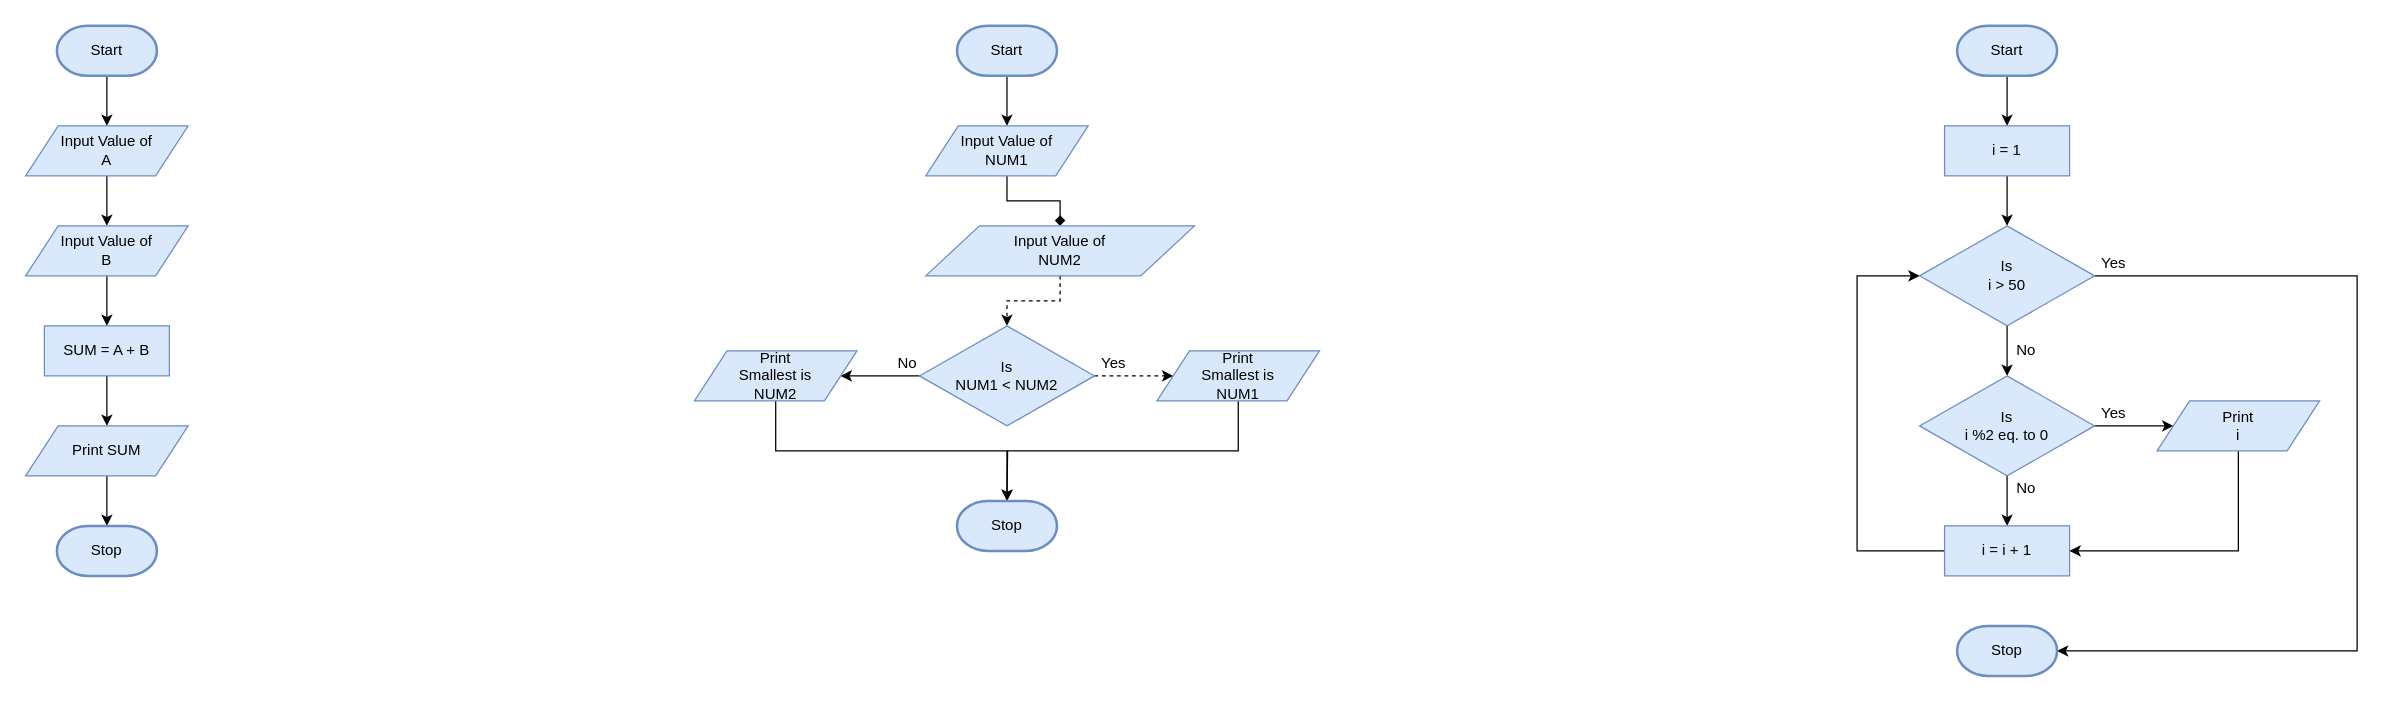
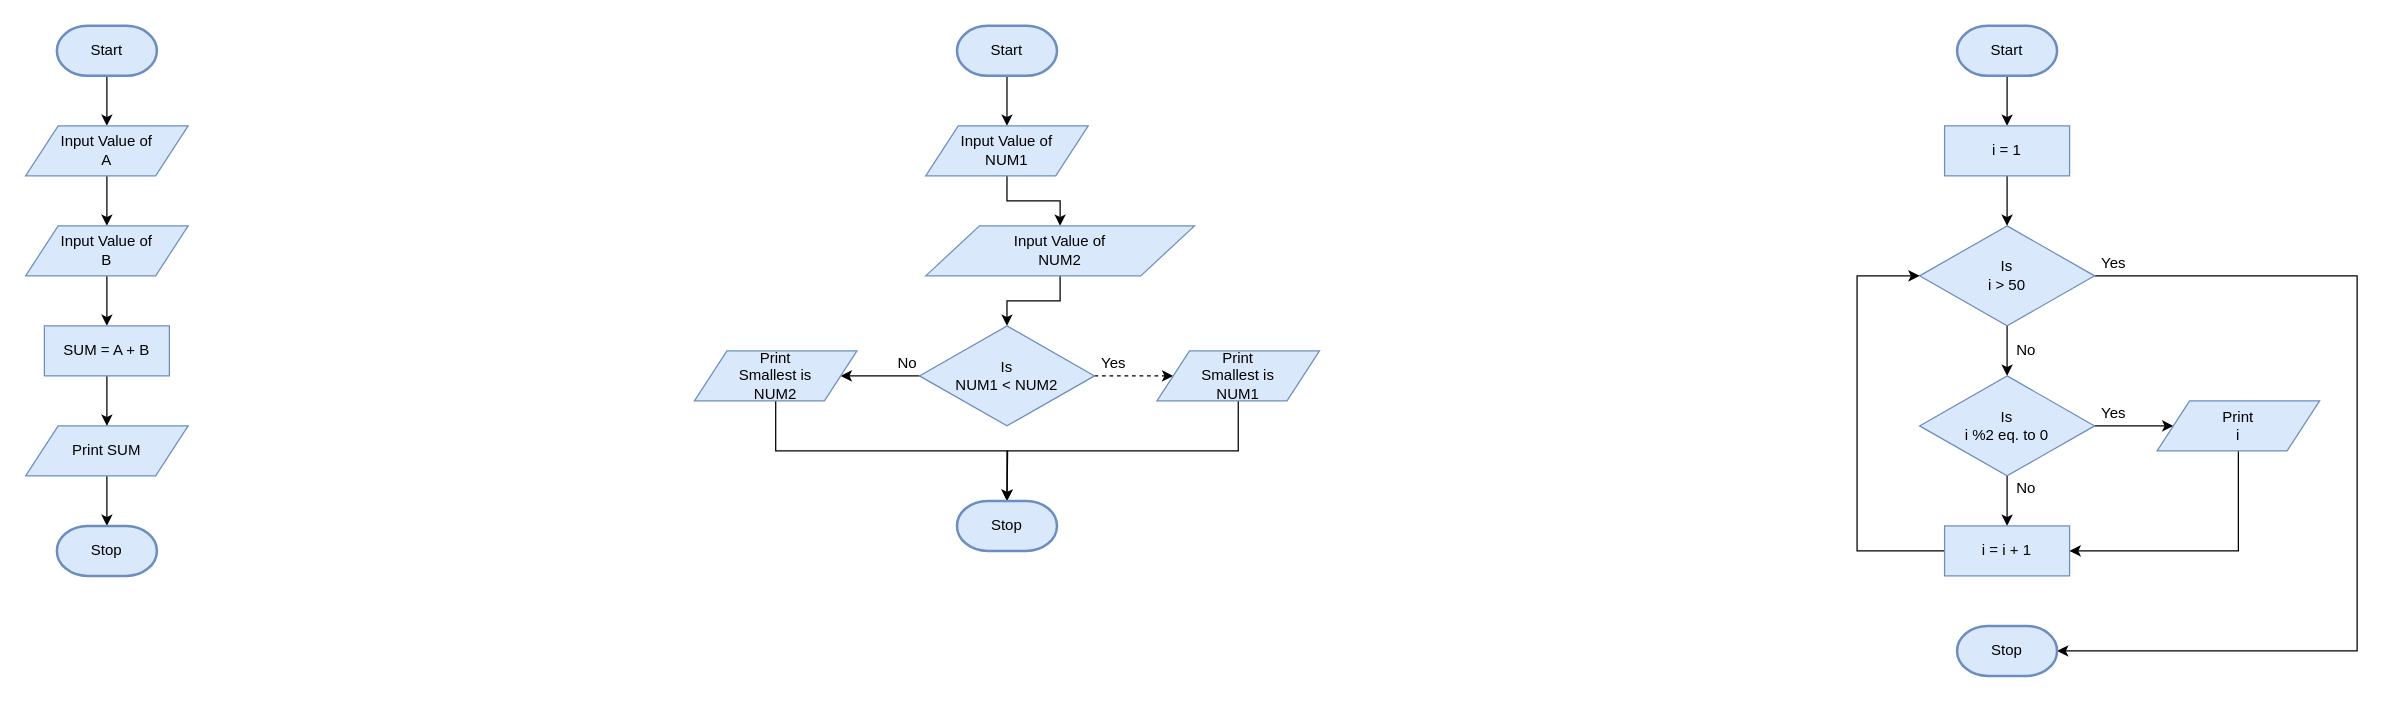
- <mxCell id="15" style="edgeStyle=orthogonalEdgeStyle;rounded=0;orthogonalLoop=1;jettySize=auto;html=1;exitX=0.5;exitY=1;exitDx=0;exitDy=0;entryX=0.5;entryY=0;entryDx=0;entryDy=0;endArrow=diamond;" parent="1" source="16" target="18" edge="1"><mxGeometry relative="1" as="geometry" /></mxCell>
+ <mxCell id="15" style="edgeStyle=orthogonalEdgeStyle;rounded=0;orthogonalLoop=1;jettySize=auto;html=1;exitX=0.5;exitY=1;exitDx=0;exitDy=0;entryX=0.5;entryY=0;entryDx=0;entryDy=0;" parent="1" source="16" target="18" edge="1"><mxGeometry relative="1" as="geometry" /></mxCell>
- <mxCell id="17" style="edgeStyle=orthogonalEdgeStyle;rounded=0;orthogonalLoop=1;jettySize=auto;html=1;exitX=0.5;exitY=1;exitDx=0;exitDy=0;dashed=1;" parent="1" source="18" target="21" edge="1"><mxGeometry relative="1" as="geometry" /></mxCell>
+ <mxCell id="17" style="edgeStyle=orthogonalEdgeStyle;rounded=0;orthogonalLoop=1;jettySize=auto;html=1;exitX=0.5;exitY=1;exitDx=0;exitDy=0;" parent="1" source="18" target="21" edge="1"><mxGeometry relative="1" as="geometry" /></mxCell>
